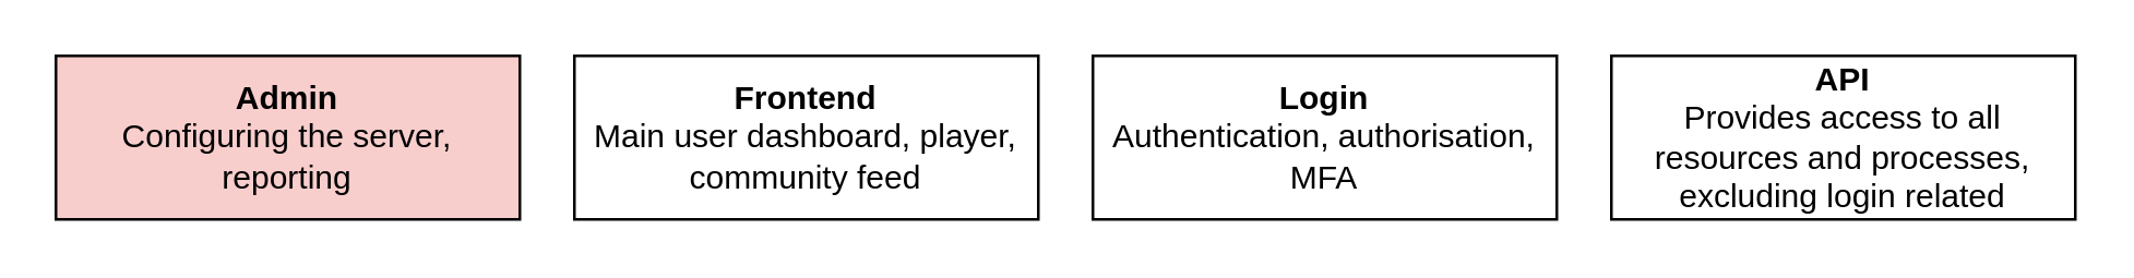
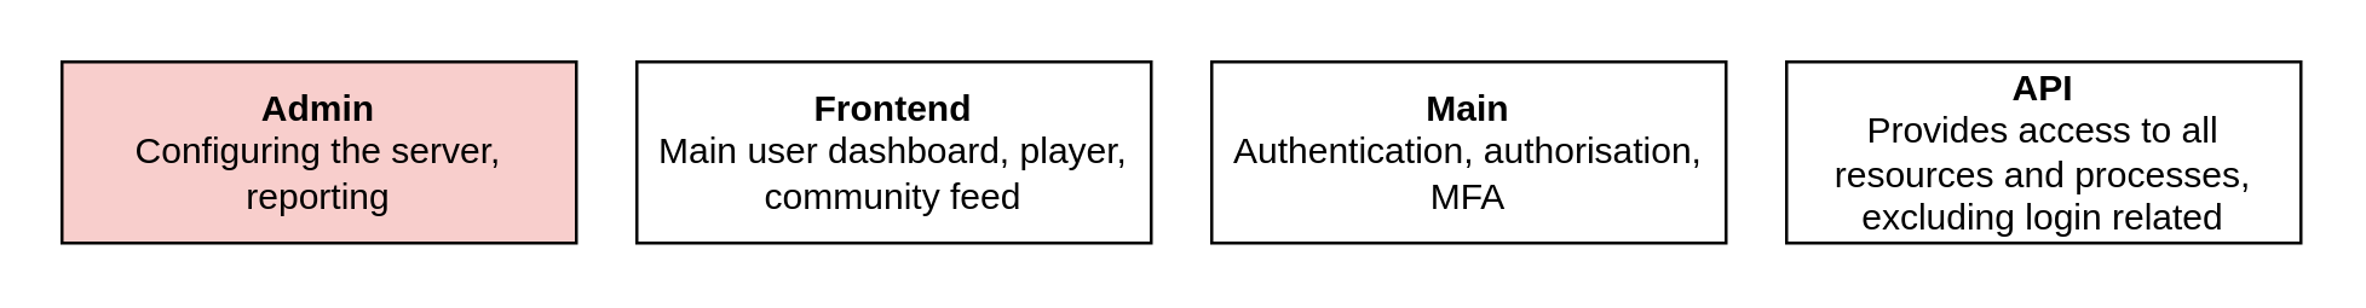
- <mxCell id="4" value="&lt;b&gt;Login&lt;br&gt;&lt;/b&gt;Authentication, authorisation, MFA" style="rounded=0;whiteSpace=wrap;html=1;" vertex="1" parent="1"><mxGeometry x="400" y="20" width="170" height="60" as="geometry" /></mxCell>
+ <mxCell id="4" value="&lt;b&gt;Main&lt;br&gt;&lt;/b&gt;Authentication, authorisation, MFA" style="rounded=0;whiteSpace=wrap;html=1;" vertex="1" parent="1"><mxGeometry x="400" y="20" width="170" height="60" as="geometry" /></mxCell>
